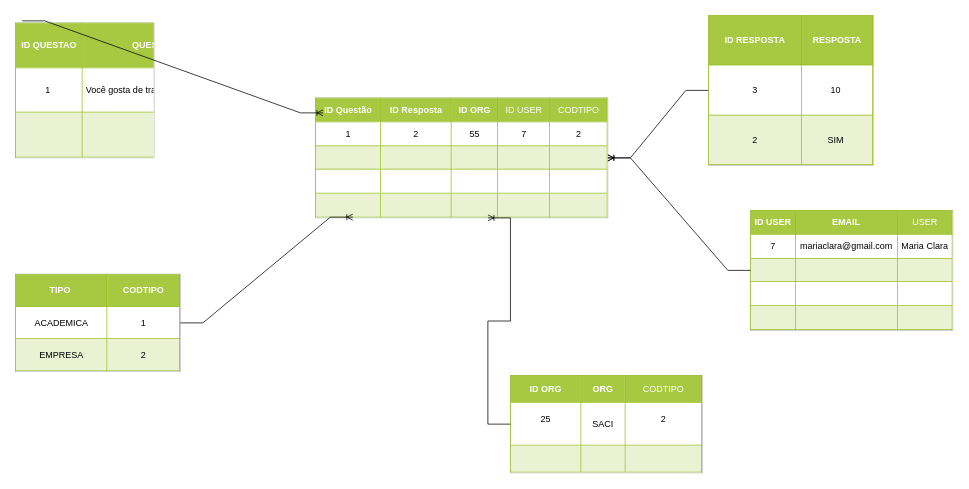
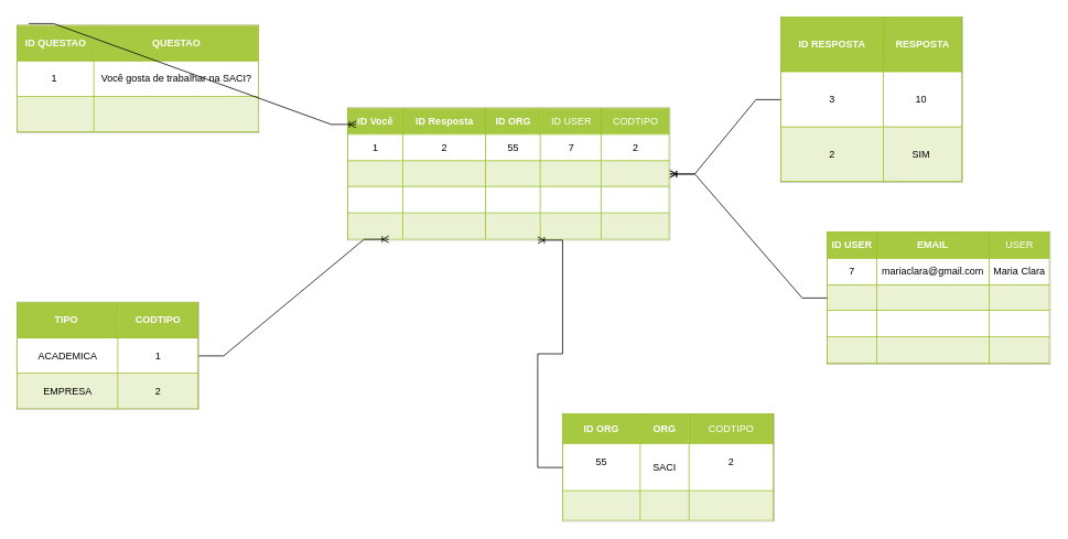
- <mxCell id="7" value="&lt;table border=&quot;1&quot; width=&quot;100%&quot; height=&quot;100%&quot; cellpadding=&quot;4&quot; style=&quot;width:100%;height:100%;border-collapse:collapse;&quot;&gt;&lt;tbody&gt;&lt;tr style=&quot;background-color:#A7C942;color:#ffffff;border:1px solid #98bf21;&quot;&gt;&lt;th&gt;&amp;nbsp;ID QUESTAO&amp;nbsp;&lt;/th&gt;&lt;th&gt;QUESTAO&lt;/th&gt;&lt;/tr&gt;&lt;tr style=&quot;border:1px solid #98bf21;&quot;&gt;&lt;td&gt;1&amp;nbsp;&lt;/td&gt;&lt;td&gt;Você gosta de trabalhar na SACI?&lt;br&gt;&lt;/td&gt;&lt;/tr&gt;&lt;tr style=&quot;background-color:#EAF2D3;border:1px solid #98bf21;&quot;&gt;&lt;td&gt;&lt;br&gt;&lt;/td&gt;&lt;td&gt;&lt;br&gt;&lt;/td&gt;&lt;/tr&gt;&lt;/tbody&gt;&lt;/table&gt;" style="text;html=1;strokeColor=#c0c0c0;fillColor=#ffffff;overflow=fill;rounded=0;align=center;" vertex="1" parent="1"><mxGeometry x="20" y="30" width="185" height="180" as="geometry" /></mxCell>
+ <mxCell id="7" value="&lt;table border=&quot;1&quot; width=&quot;100%&quot; height=&quot;100%&quot; cellpadding=&quot;4&quot; style=&quot;width:100%;height:100%;border-collapse:collapse;&quot;&gt;&lt;tbody&gt;&lt;tr style=&quot;background-color:#A7C942;color:#ffffff;border:1px solid #98bf21;&quot;&gt;&lt;th&gt;&amp;nbsp;ID QUESTAO&amp;nbsp;&lt;/th&gt;&lt;th&gt;QUESTAO&lt;/th&gt;&lt;/tr&gt;&lt;tr style=&quot;border:1px solid #98bf21;&quot;&gt;&lt;td&gt;1&amp;nbsp;&lt;/td&gt;&lt;td&gt;Você gosta de trabalhar na SACI?&lt;br&gt;&lt;/td&gt;&lt;/tr&gt;&lt;tr style=&quot;background-color:#EAF2D3;border:1px solid #98bf21;&quot;&gt;&lt;td&gt;&lt;br&gt;&lt;/td&gt;&lt;td&gt;&lt;br&gt;&lt;/td&gt;&lt;/tr&gt;&lt;/tbody&gt;&lt;/table&gt;" style="text;html=1;strokeColor=#c0c0c0;fillColor=#ffffff;overflow=fill;rounded=0;align=center;" vertex="1" parent="1"><mxGeometry x="20" y="30" width="292.5" height="130" as="geometry" /></mxCell>
- <mxCell id="2" value="&lt;table border=&quot;1&quot; width=&quot;100%&quot; height=&quot;100%&quot; cellpadding=&quot;4&quot; style=&quot;width:100%;height:100%;border-collapse:collapse;&quot;&gt;&lt;tbody&gt;&lt;tr style=&quot;background-color:#A7C942;color:#ffffff;border:1px solid #98bf21;&quot;&gt;&lt;th&gt;ID Questão&lt;/th&gt;&lt;th&gt;ID Resposta&lt;/th&gt;&lt;th&gt;ID ORG&lt;/th&gt;&lt;td&gt;ID USER&lt;/td&gt;&lt;td&gt;CODTIPO&lt;/td&gt;&lt;/tr&gt;&lt;tr style=&quot;border:1px solid #98bf21;&quot;&gt;&lt;td&gt;1&lt;/td&gt;&lt;td&gt;2&lt;/td&gt;&lt;td&gt;55&lt;/td&gt;&lt;td&gt;7&lt;/td&gt;&lt;td&gt;2&lt;/td&gt;&lt;/tr&gt;&lt;tr style=&quot;background-color:#EAF2D3;border:1px solid #98bf21;&quot;&gt;&lt;td&gt;&lt;br&gt;&lt;/td&gt;&lt;td&gt;&lt;br&gt;&lt;/td&gt;&lt;td&gt;&lt;br&gt;&lt;/td&gt;&lt;td&gt;&lt;br&gt;&lt;/td&gt;&lt;td&gt;&lt;br&gt;&lt;/td&gt;&lt;/tr&gt;&lt;tr style=&quot;border:1px solid #98bf21;&quot;&gt;&lt;td&gt;&lt;br&gt;&lt;/td&gt;&lt;td&gt;&lt;br&gt;&lt;/td&gt;&lt;td&gt;&lt;br&gt;&lt;/td&gt;&lt;td&gt;&lt;br&gt;&lt;/td&gt;&lt;td&gt;&lt;br&gt;&lt;/td&gt;&lt;/tr&gt;&lt;tr style=&quot;background-color:#EAF2D3;border:1px solid #98bf21;&quot;&gt;&lt;td&gt;&lt;br&gt;&lt;/td&gt;&lt;td&gt;&lt;br&gt;&lt;/td&gt;&lt;td&gt;&lt;br&gt;&lt;/td&gt;&lt;td&gt;&lt;br&gt;&lt;/td&gt;&lt;td&gt;&lt;br&gt;&lt;/td&gt;&lt;/tr&gt;&lt;/tbody&gt;&lt;/table&gt;" style="text;html=1;strokeColor=#c0c0c0;fillColor=#ffffff;overflow=fill;rounded=0;align=center;" vertex="1" parent="1"><mxGeometry x="420" y="130" width="390" height="160" as="geometry" /></mxCell>
+ <mxCell id="2" value="&lt;table border=&quot;1&quot; width=&quot;100%&quot; height=&quot;100%&quot; cellpadding=&quot;4&quot; style=&quot;width:100%;height:100%;border-collapse:collapse;&quot;&gt;&lt;tbody&gt;&lt;tr style=&quot;background-color:#A7C942;color:#ffffff;border:1px solid #98bf21;&quot;&gt;&lt;th&gt;ID Você&lt;/th&gt;&lt;th&gt;ID Resposta&lt;/th&gt;&lt;th&gt;ID ORG&lt;/th&gt;&lt;td&gt;ID USER&lt;/td&gt;&lt;td&gt;CODTIPO&lt;/td&gt;&lt;/tr&gt;&lt;tr style=&quot;border:1px solid #98bf21;&quot;&gt;&lt;td&gt;1&lt;/td&gt;&lt;td&gt;2&lt;/td&gt;&lt;td&gt;55&lt;/td&gt;&lt;td&gt;7&lt;/td&gt;&lt;td&gt;2&lt;/td&gt;&lt;/tr&gt;&lt;tr style=&quot;background-color:#EAF2D3;border:1px solid #98bf21;&quot;&gt;&lt;td&gt;&lt;br&gt;&lt;/td&gt;&lt;td&gt;&lt;br&gt;&lt;/td&gt;&lt;td&gt;&lt;br&gt;&lt;/td&gt;&lt;td&gt;&lt;br&gt;&lt;/td&gt;&lt;td&gt;&lt;br&gt;&lt;/td&gt;&lt;/tr&gt;&lt;tr style=&quot;border:1px solid #98bf21;&quot;&gt;&lt;td&gt;&lt;br&gt;&lt;/td&gt;&lt;td&gt;&lt;br&gt;&lt;/td&gt;&lt;td&gt;&lt;br&gt;&lt;/td&gt;&lt;td&gt;&lt;br&gt;&lt;/td&gt;&lt;td&gt;&lt;br&gt;&lt;/td&gt;&lt;/tr&gt;&lt;tr style=&quot;background-color:#EAF2D3;border:1px solid #98bf21;&quot;&gt;&lt;td&gt;&lt;br&gt;&lt;/td&gt;&lt;td&gt;&lt;br&gt;&lt;/td&gt;&lt;td&gt;&lt;br&gt;&lt;/td&gt;&lt;td&gt;&lt;br&gt;&lt;/td&gt;&lt;td&gt;&lt;br&gt;&lt;/td&gt;&lt;/tr&gt;&lt;/tbody&gt;&lt;/table&gt;" style="text;html=1;strokeColor=#c0c0c0;fillColor=#ffffff;overflow=fill;rounded=0;align=center;" vertex="1" parent="1"><mxGeometry x="420" y="130" width="390" height="160" as="geometry" /></mxCell>
- <mxCell id="6" value="&lt;table border=&quot;1&quot; width=&quot;100%&quot; height=&quot;100%&quot; cellpadding=&quot;4&quot; style=&quot;width:100%;height:100%;border-collapse:collapse;&quot;&gt;&lt;tbody&gt;&lt;tr style=&quot;background-color:#A7C942;color:#ffffff;border:1px solid #98bf21;&quot;&gt;&lt;th&gt;&amp;nbsp;ID ORG&amp;nbsp;&lt;/th&gt;&lt;th&gt;ORG&lt;/th&gt;&lt;td&gt;CODTIPO&lt;/td&gt;&lt;/tr&gt;&lt;tr style=&quot;border:1px solid #98bf21;&quot;&gt;&lt;td&gt;25&lt;br&gt;&lt;br&gt;&lt;/td&gt;&lt;td&gt;SACI&lt;br&gt;&lt;/td&gt;&lt;td&gt;2&lt;br&gt;&lt;br&gt;&lt;/td&gt;&lt;/tr&gt;&lt;tr style=&quot;background-color:#EAF2D3;border:1px solid #98bf21;&quot;&gt;&lt;td&gt;&lt;br&gt;&lt;/td&gt;&lt;td&gt;&lt;br&gt;&lt;/td&gt;&lt;td&gt;&lt;br&gt;&lt;/td&gt;&lt;/tr&gt;&lt;/tbody&gt;&lt;/table&gt;" style="text;html=1;strokeColor=#c0c0c0;fillColor=#ffffff;overflow=fill;rounded=0;align=center;" vertex="1" parent="1"><mxGeometry x="680" y="500" width="256" height="130" as="geometry" /></mxCell>
+ <mxCell id="6" value="&lt;table border=&quot;1&quot; width=&quot;100%&quot; height=&quot;100%&quot; cellpadding=&quot;4&quot; style=&quot;width:100%;height:100%;border-collapse:collapse;&quot;&gt;&lt;tbody&gt;&lt;tr style=&quot;background-color:#A7C942;color:#ffffff;border:1px solid #98bf21;&quot;&gt;&lt;th&gt;&amp;nbsp;ID ORG&amp;nbsp;&lt;/th&gt;&lt;th&gt;ORG&lt;/th&gt;&lt;td&gt;CODTIPO&lt;/td&gt;&lt;/tr&gt;&lt;tr style=&quot;border:1px solid #98bf21;&quot;&gt;&lt;td&gt;55&lt;br&gt;&lt;br&gt;&lt;/td&gt;&lt;td&gt;SACI&lt;br&gt;&lt;/td&gt;&lt;td&gt;2&lt;br&gt;&lt;br&gt;&lt;/td&gt;&lt;/tr&gt;&lt;tr style=&quot;background-color:#EAF2D3;border:1px solid #98bf21;&quot;&gt;&lt;td&gt;&lt;br&gt;&lt;/td&gt;&lt;td&gt;&lt;br&gt;&lt;/td&gt;&lt;td&gt;&lt;br&gt;&lt;/td&gt;&lt;/tr&gt;&lt;/tbody&gt;&lt;/table&gt;" style="text;html=1;strokeColor=#c0c0c0;fillColor=#ffffff;overflow=fill;rounded=0;align=center;" vertex="1" parent="1"><mxGeometry x="680" y="500" width="256" height="130" as="geometry" /></mxCell>
